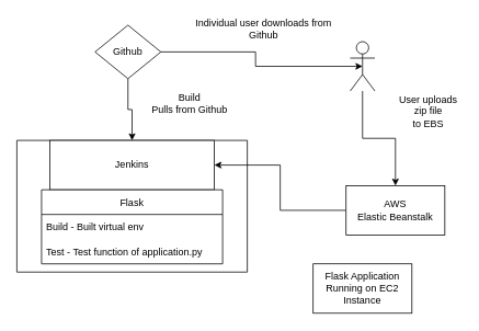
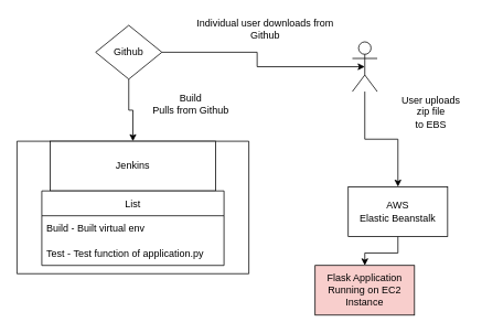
- <mxCell id="14" value="" style="edgeStyle=orthogonalEdgeStyle;rounded=0;orthogonalLoop=1;jettySize=auto;html=1;" edge="1" parent="1" source="15" target="6"><mxGeometry relative="1" as="geometry" /></mxCell>
+ <mxCell id="14" value="" style="edgeStyle=orthogonalEdgeStyle;rounded=0;orthogonalLoop=1;jettySize=auto;html=1;" edge="1" parent="1" source="15" target="17"><mxGeometry relative="1" as="geometry" /></mxCell>
- <mxCell id="7" value="Flask" style="swimlane;fontStyle=0;childLayout=stackLayout;horizontal=1;startSize=30;horizontalStack=0;resizeParent=1;resizeParentMax=0;resizeLast=0;collapsible=1;marginBottom=0;" vertex="1" parent="5"><mxGeometry x="30" y="60" width="220" height="90" as="geometry" /></mxCell>
+ <mxCell id="7" value="List" style="swimlane;fontStyle=0;childLayout=stackLayout;horizontal=1;startSize=30;horizontalStack=0;resizeParent=1;resizeParentMax=0;resizeLast=0;collapsible=1;marginBottom=0;" vertex="1" parent="5"><mxGeometry x="30" y="60" width="220" height="90" as="geometry" /></mxCell>
- <mxCell id="17" value="&lt;div&gt;Flask Application&lt;/div&gt;&lt;div&gt;Running on EC2&lt;/div&gt;&lt;div&gt;Instance&lt;br&gt;&lt;/div&gt;" style="rounded=0;whiteSpace=wrap;html=1;" vertex="1" parent="1"><mxGeometry x="380" y="320" width="120" height="60" as="geometry" /></mxCell>
+ <mxCell id="17" value="&lt;div&gt;Flask Application&lt;/div&gt;&lt;div&gt;Running on EC2&lt;/div&gt;&lt;div&gt;Instance&lt;br&gt;&lt;/div&gt;" style="rounded=0;whiteSpace=wrap;html=1;fillColor=#f8cecc;" vertex="1" parent="1"><mxGeometry x="380" y="320" width="120" height="60" as="geometry" /></mxCell>
